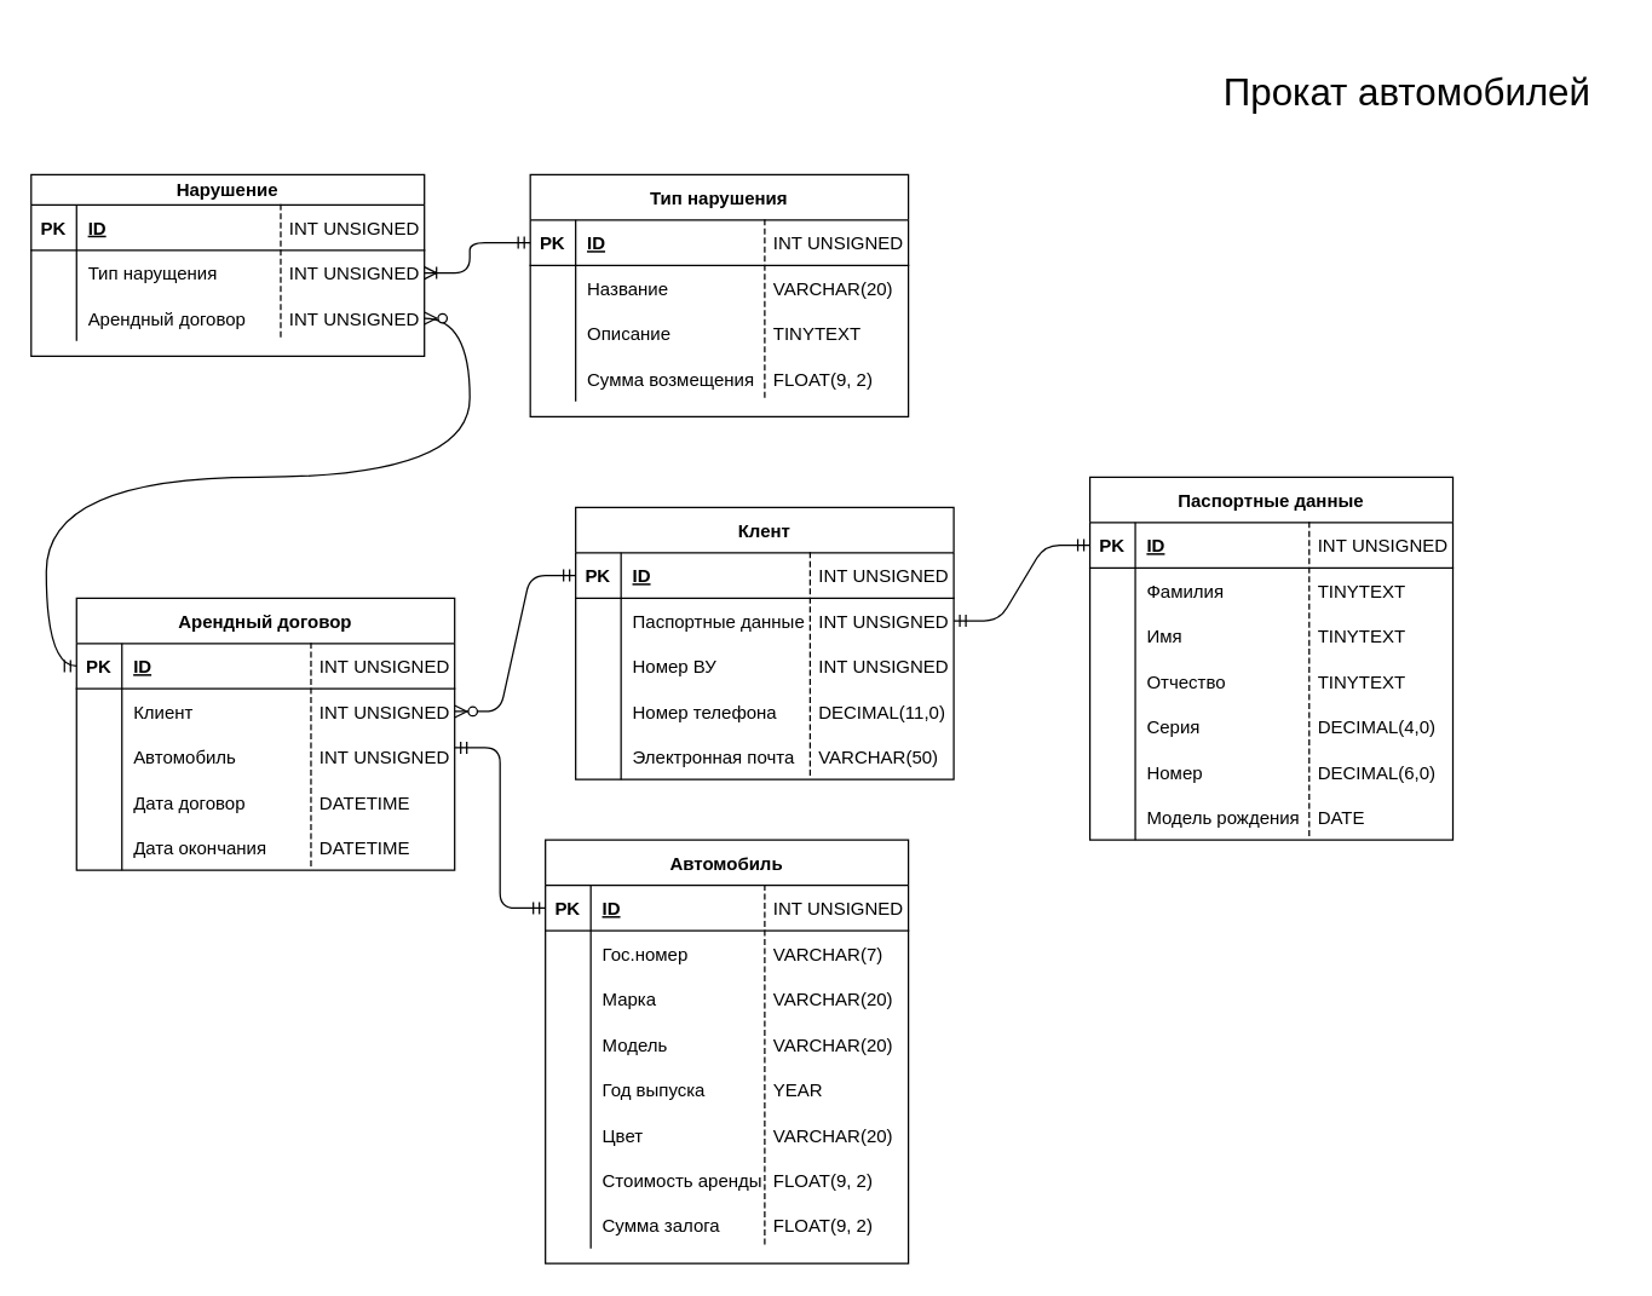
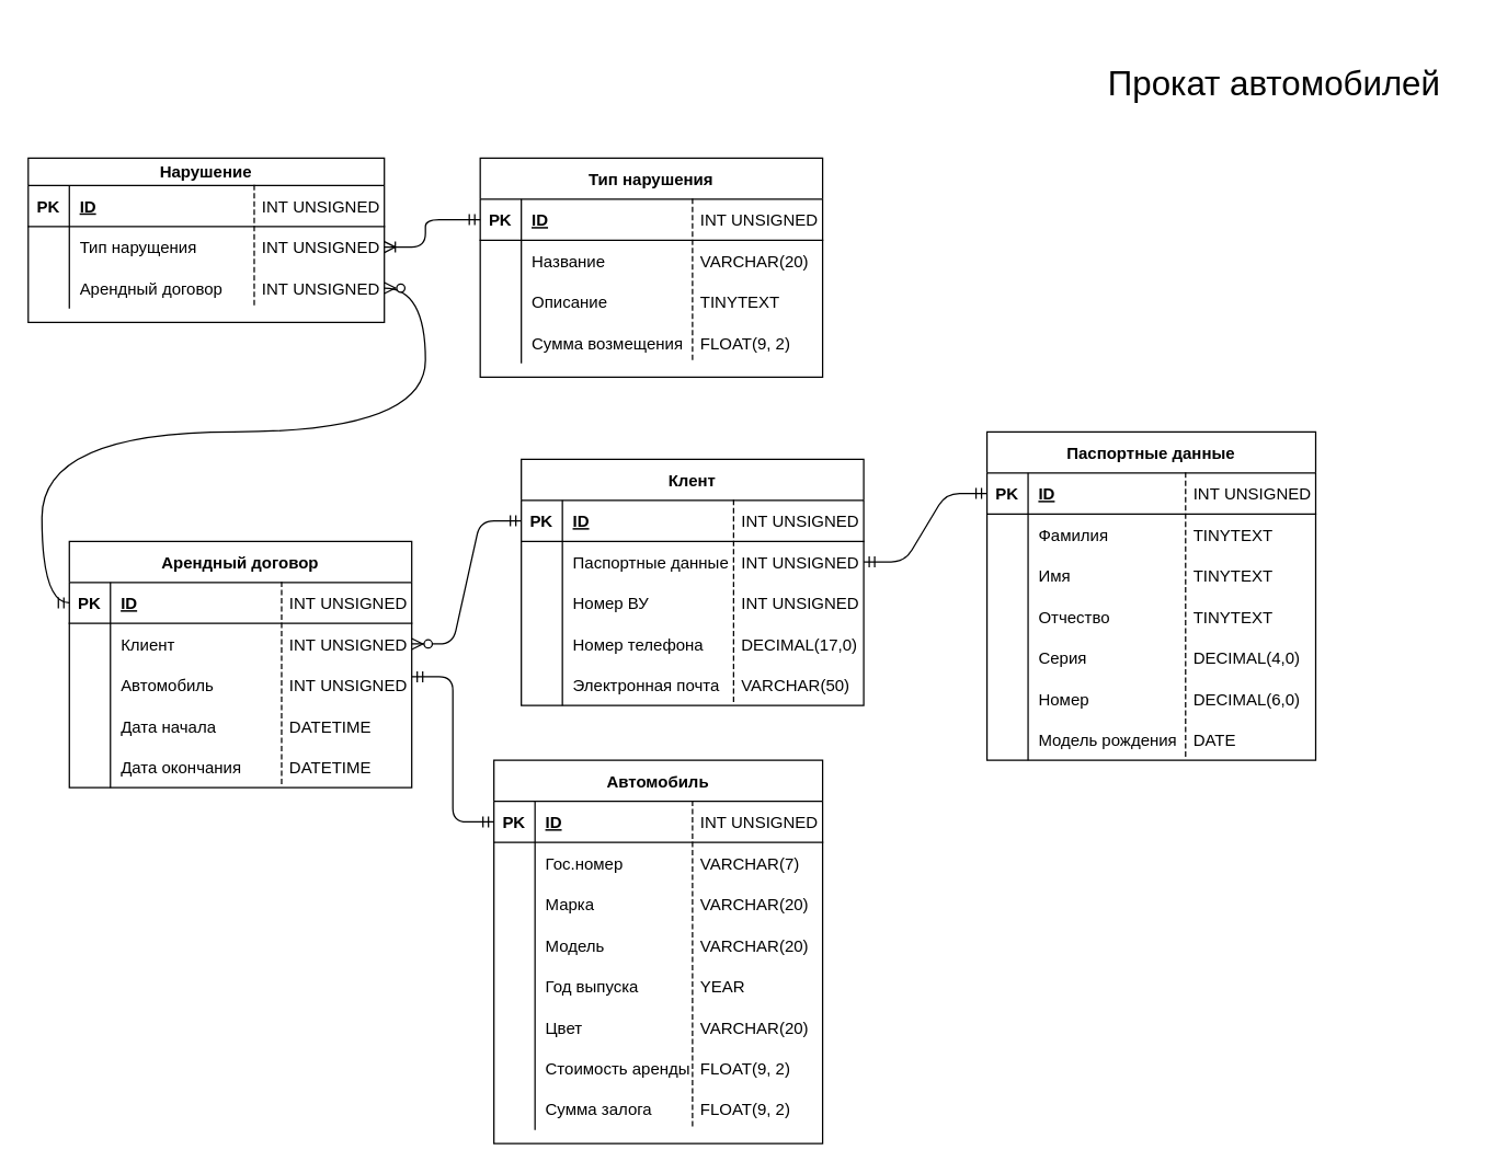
- <mxCell id="164" value="DECIMAL(11,0)" style="shape=partialRectangle;fillColor=none;align=left;verticalAlign=middle;strokeColor=none;spacingLeft=34;rotatable=0;points=[[0,0.5],[1,0.5]];portConstraint=eastwest;dropTarget=0;" vertex="1" parent="1"><mxGeometry x="505" y="455" width="125" height="30" as="geometry" /></mxCell>
+ <mxCell id="164" value="DECIMAL(17,0)" style="shape=partialRectangle;fillColor=none;align=left;verticalAlign=middle;strokeColor=none;spacingLeft=34;rotatable=0;points=[[0,0.5],[1,0.5]];portConstraint=eastwest;dropTarget=0;" vertex="1" parent="1"><mxGeometry x="505" y="455" width="125" height="30" as="geometry" /></mxCell>
- <mxCell id="56" value="Дата договор" style="shape=partialRectangle;connectable=0;fillColor=none;top=0;left=0;bottom=0;right=0;align=left;spacingLeft=6;overflow=hidden;" parent="54" vertex="1"><mxGeometry x="30" width="220" height="30" as="geometry" /></mxCell>
+ <mxCell id="56" value="Дата начала" style="shape=partialRectangle;connectable=0;fillColor=none;top=0;left=0;bottom=0;right=0;align=left;spacingLeft=6;overflow=hidden;" parent="54" vertex="1"><mxGeometry x="30" width="220" height="30" as="geometry" /></mxCell>
